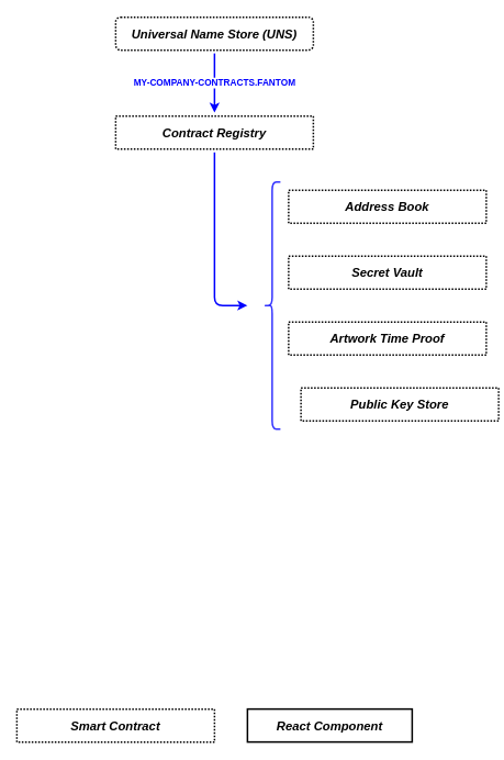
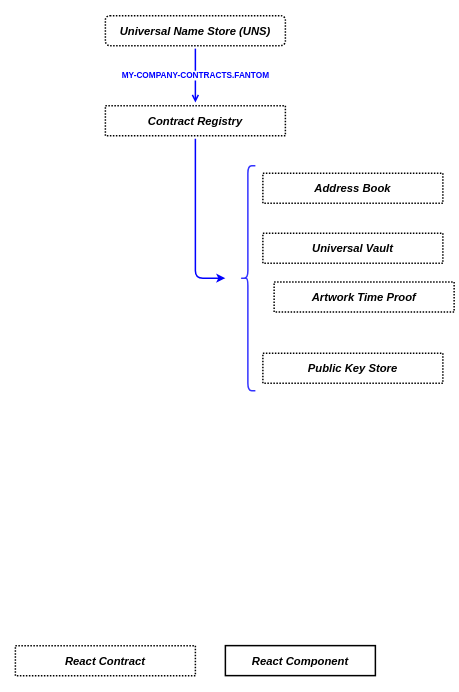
- <mxCell id="10" value="MY-COMPANY-CONTRACTS.FANTOM" style="endArrow=classic;html=1;exitX=0.5;exitY=1;exitDx=0;exitDy=0;entryX=0.5;entryY=0;entryDx=0;entryDy=0;fillColor=#d5e8d4;strokeColor=#0000FF;strokeWidth=2;fontStyle=1;fontColor=#0000FF;" edge="1" parent="1" source="9" target="7"><mxGeometry width="50" height="50" relative="1" as="geometry"><mxPoint x="370" y="470" as="sourcePoint" /><mxPoint x="420" y="420" as="targetPoint" /></mxGeometry></mxCell>
+ <mxCell id="10" value="MY-COMPANY-CONTRACTS.FANTOM" style="endArrow=open;html=1;exitX=0.5;exitY=1;exitDx=0;exitDy=0;entryX=0.5;entryY=0;entryDx=0;entryDy=0;fillColor=#d5e8d4;strokeColor=#0000FF;strokeWidth=2;fontStyle=1;fontColor=#0000FF;" edge="1" parent="1" source="9" target="7"><mxGeometry width="50" height="50" relative="1" as="geometry"><mxPoint x="370" y="470" as="sourcePoint" /><mxPoint x="420" y="420" as="targetPoint" /></mxGeometry></mxCell>
- <mxCell id="5" value="Secret Vault" style="rounded=0;whiteSpace=wrap;html=1;verticalAlign=middle;fontStyle=3;fontSize=15;perimeterSpacing=4;strokeWidth=2;horizontal=1;dashed=1;dashPattern=1 1;" parent="1" vertex="1"><mxGeometry x="350" y="310" width="240" height="40" as="geometry" /></mxCell>
+ <mxCell id="5" value="Universal Vault" style="rounded=0;whiteSpace=wrap;html=1;verticalAlign=middle;fontStyle=3;fontSize=15;perimeterSpacing=4;strokeWidth=2;horizontal=1;dashed=1;dashPattern=1 1;" parent="1" vertex="1"><mxGeometry x="350" y="310" width="240" height="40" as="geometry" /></mxCell>
- <mxCell id="8" value="Artwork Time Proof" style="rounded=0;whiteSpace=wrap;html=1;verticalAlign=middle;fontStyle=3;fontSize=15;perimeterSpacing=4;strokeWidth=2;horizontal=1;dashed=1;dashPattern=1 1;" parent="1" vertex="1"><mxGeometry x="350" y="390" width="240" height="40" as="geometry" /></mxCell>
+ <mxCell id="8" value="Artwork Time Proof" style="rounded=0;whiteSpace=wrap;html=1;verticalAlign=middle;fontStyle=3;fontSize=15;perimeterSpacing=4;strokeWidth=2;horizontal=1;dashed=1;dashPattern=1 1;" parent="1" vertex="1"><mxGeometry x="365" y="375" width="240" height="40" as="geometry" /></mxCell>
- <mxCell id="4" value="Public Key Store" style="rounded=0;whiteSpace=wrap;html=1;verticalAlign=middle;fontStyle=3;fontSize=15;perimeterSpacing=4;strokeWidth=2;horizontal=1;dashed=1;dashPattern=1 1;" parent="1" vertex="1"><mxGeometry x="365" y="470" width="240" height="40" as="geometry" /></mxCell>
+ <mxCell id="4" value="Public Key Store" style="rounded=0;whiteSpace=wrap;html=1;verticalAlign=middle;fontStyle=3;fontSize=15;perimeterSpacing=4;strokeWidth=2;horizontal=1;dashed=1;dashPattern=1 1;" parent="1" vertex="1"><mxGeometry x="350" y="470" width="240" height="40" as="geometry" /></mxCell>
- <mxCell id="2" value="Smart Contract" style="rounded=0;whiteSpace=wrap;html=1;verticalAlign=middle;fontStyle=3;fontSize=15;perimeterSpacing=4;strokeWidth=2;horizontal=1;dashed=1;dashPattern=1 1;" parent="1" vertex="1"><mxGeometry x="20" y="860" width="240" height="40" as="geometry" /></mxCell>
+ <mxCell id="2" value="React Contract" style="rounded=0;whiteSpace=wrap;html=1;verticalAlign=middle;fontStyle=3;fontSize=15;perimeterSpacing=4;strokeWidth=2;horizontal=1;dashed=1;dashPattern=1 1;" parent="1" vertex="1"><mxGeometry x="20" y="860" width="240" height="40" as="geometry" /></mxCell>
